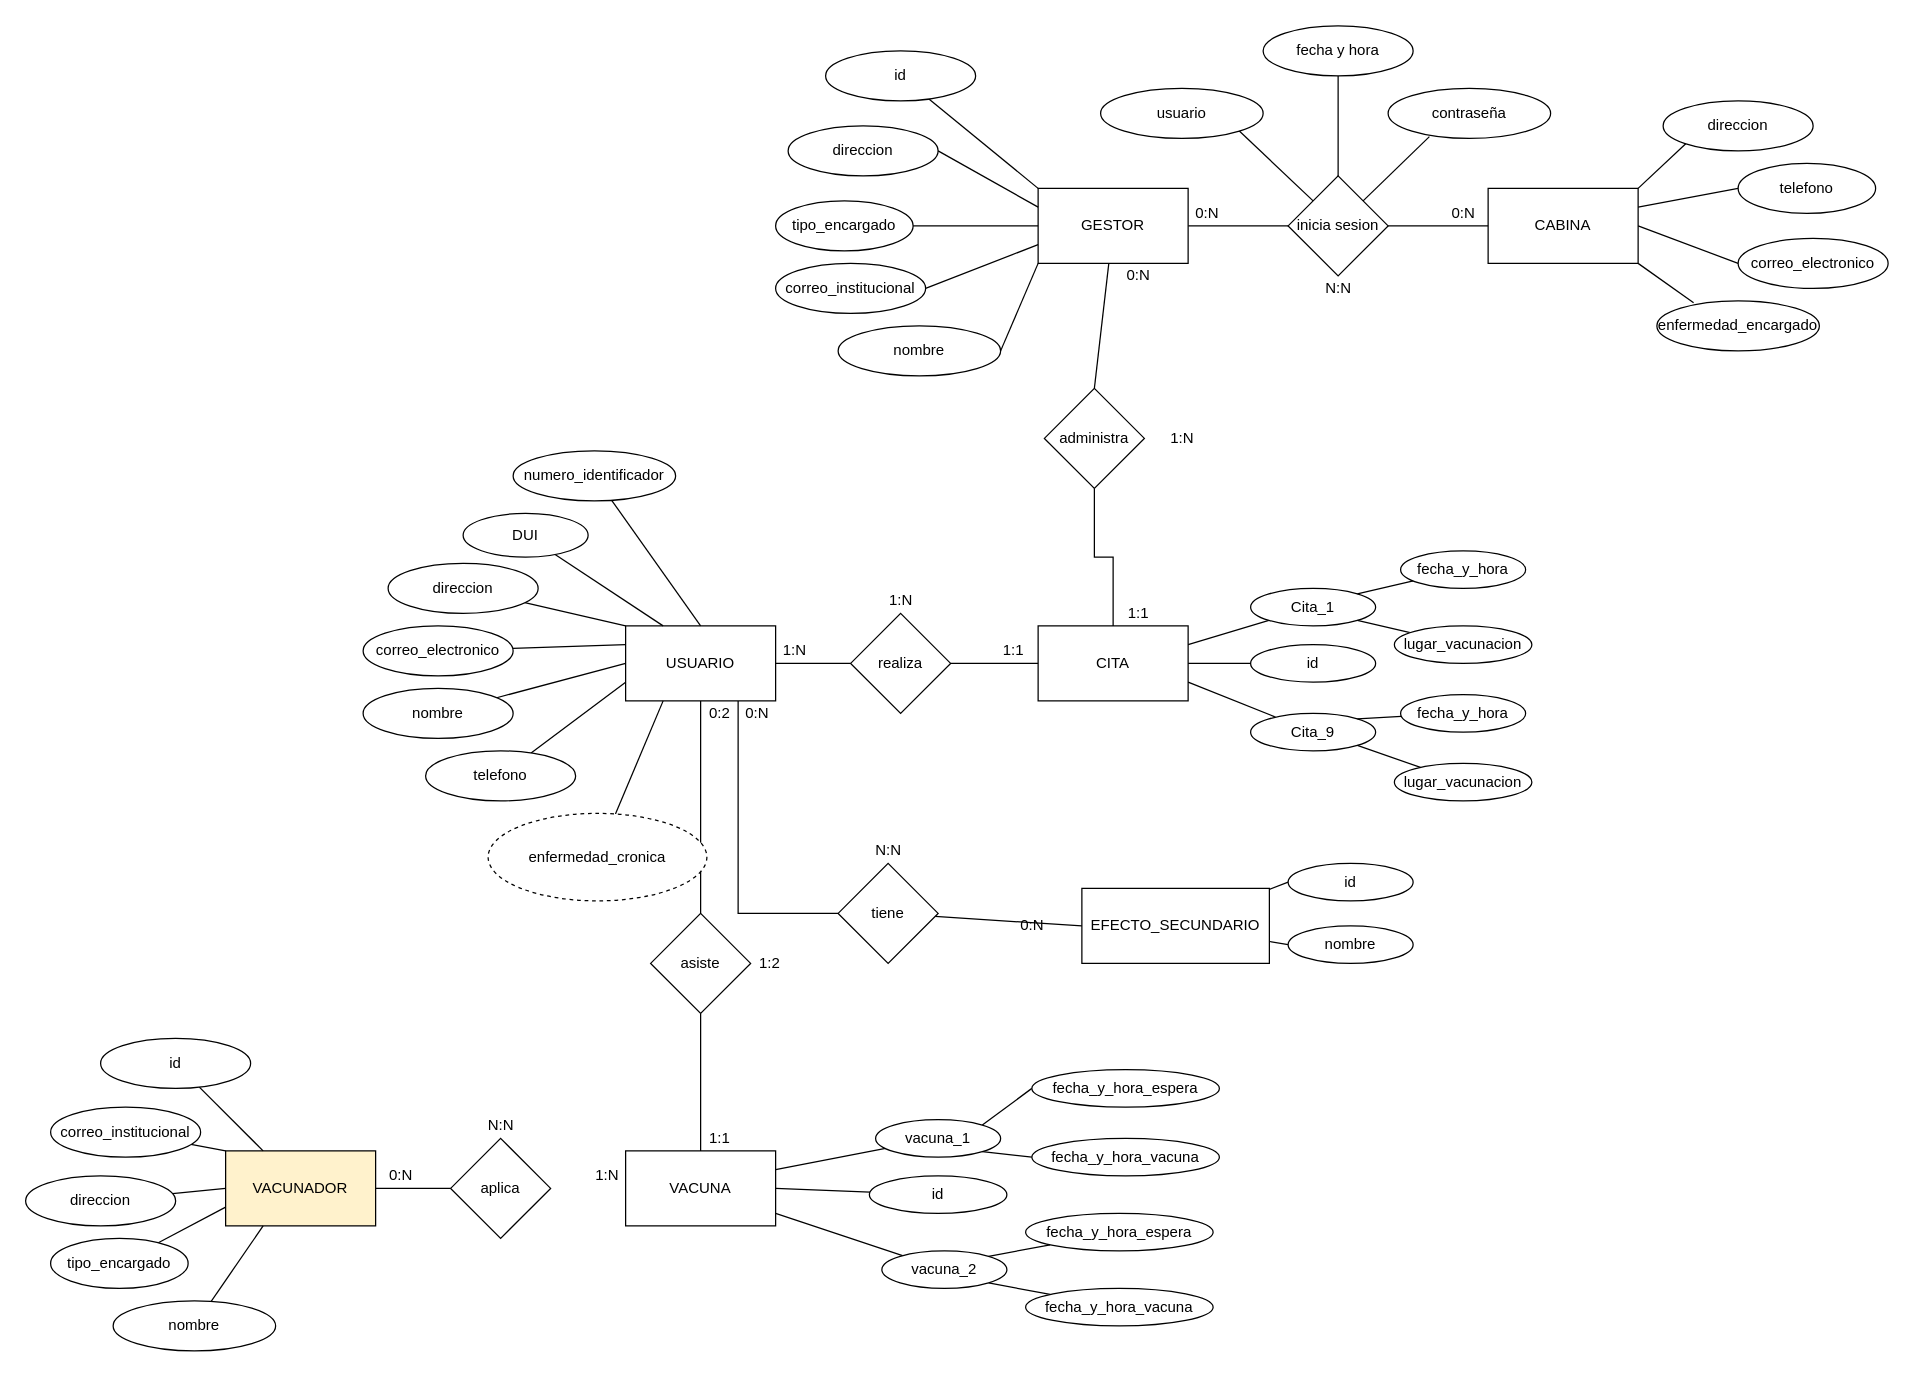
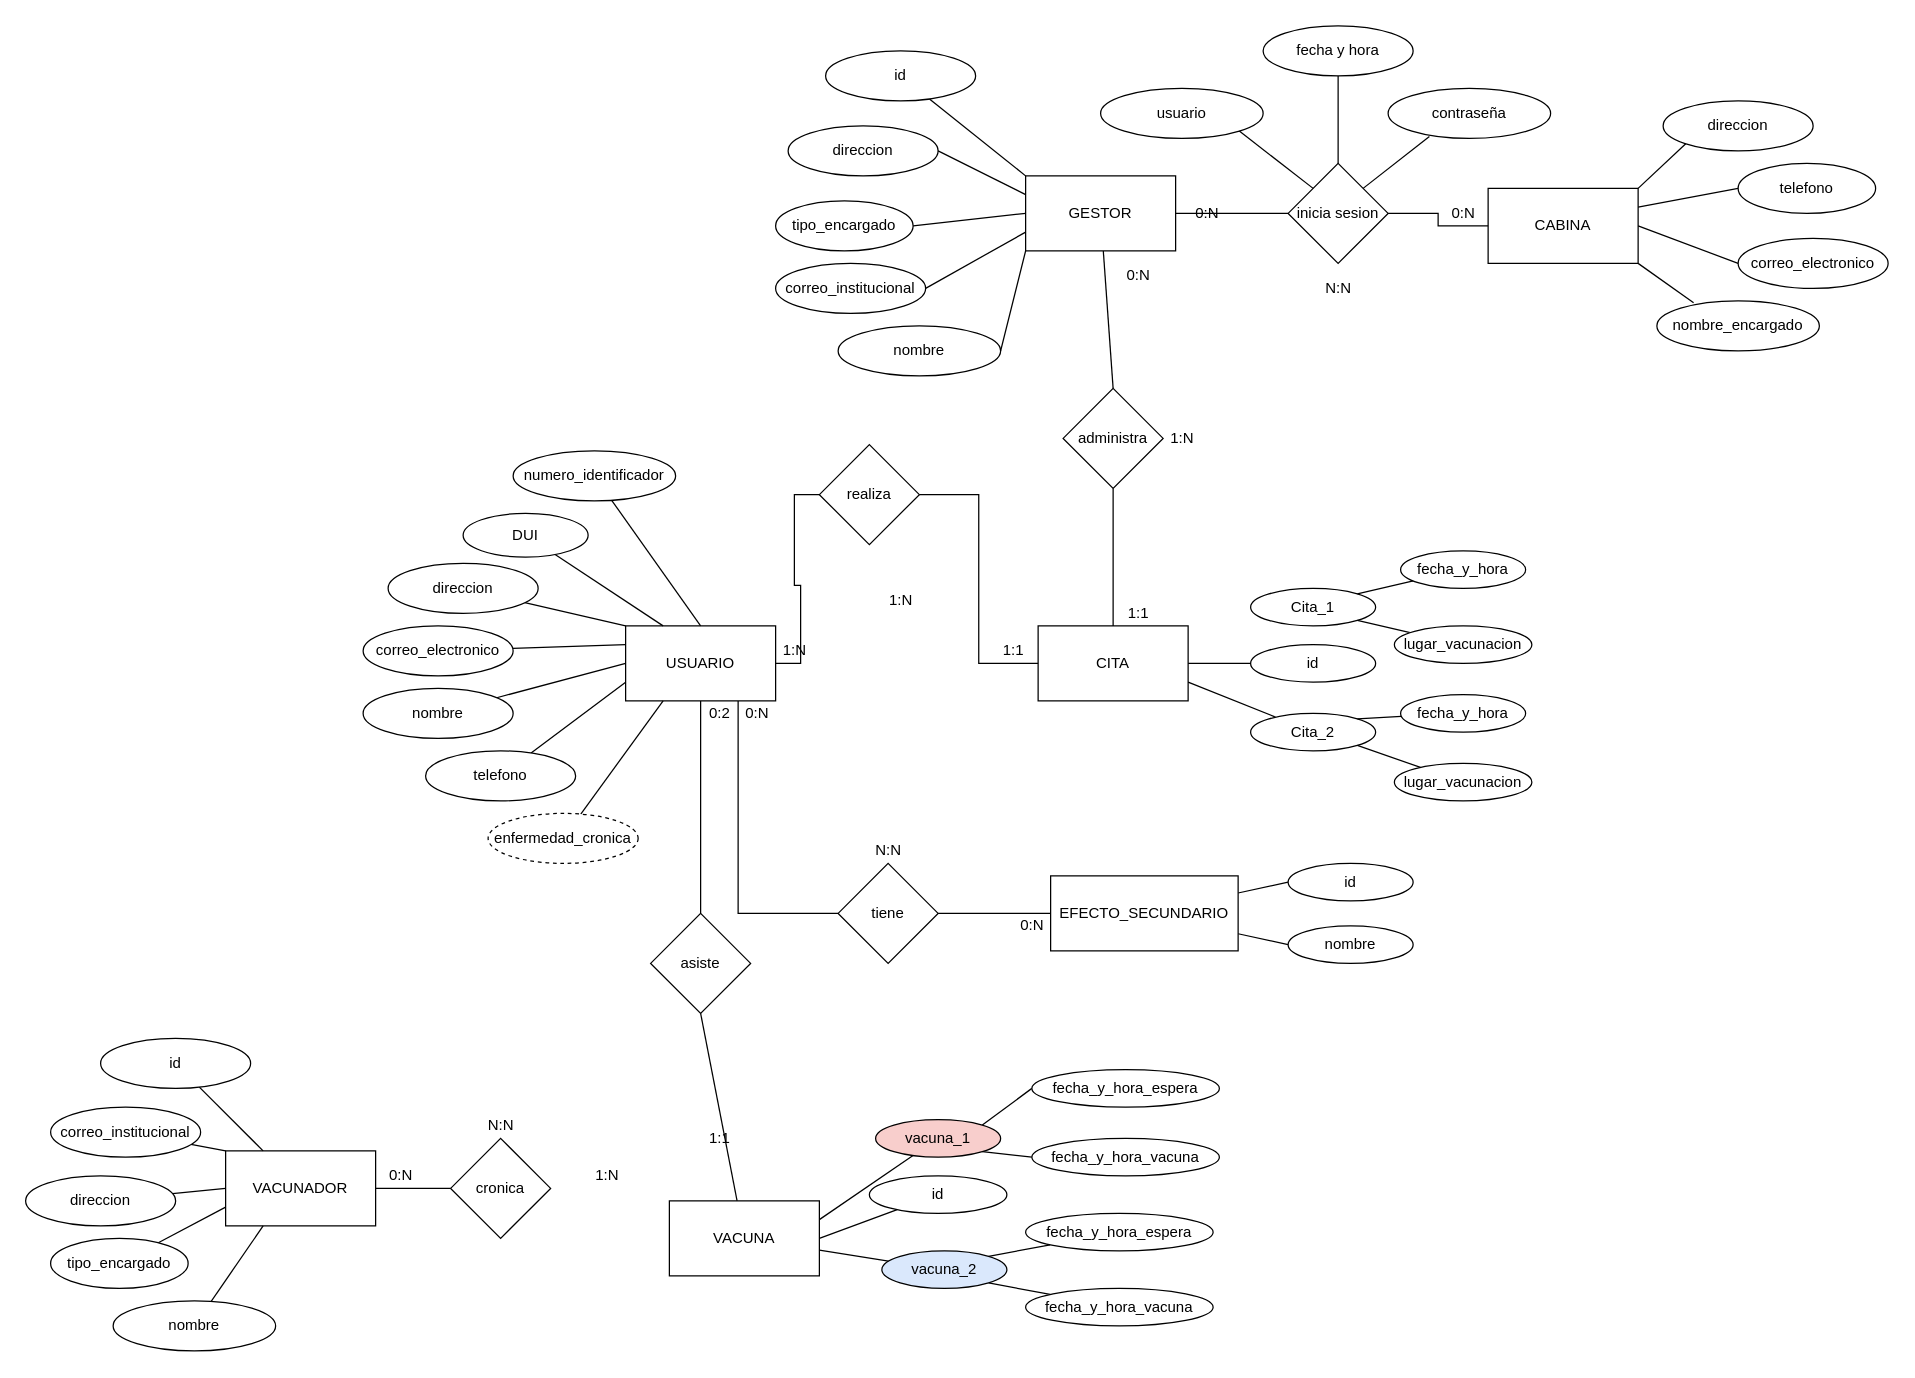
- <mxCell id="5" value="GESTOR" style="rounded=0;whiteSpace=wrap;html=1;" parent="1" vertex="1"><mxGeometry x="830" y="150" width="120" height="60" as="geometry" /></mxCell>
+ <mxCell id="5" value="GESTOR" style="rounded=0;whiteSpace=wrap;html=1;" parent="1" vertex="1"><mxGeometry x="820" y="140" width="120" height="60" as="geometry" /></mxCell>
- <mxCell id="12" value="inicia sesion" style="rhombus;whiteSpace=wrap;html=1;" parent="1" vertex="1"><mxGeometry x="1030" y="140" width="80" height="80" as="geometry" /></mxCell>
+ <mxCell id="12" value="inicia sesion" style="rhombus;whiteSpace=wrap;html=1;" parent="1" vertex="1"><mxGeometry x="1030" y="130" width="80" height="80" as="geometry" /></mxCell>
- <mxCell id="18" value="enfermedad_encargado" style="ellipse;whiteSpace=wrap;html=1;" parent="1" vertex="1"><mxGeometry x="1325" y="240" width="130" height="40" as="geometry" /></mxCell>
+ <mxCell id="18" value="nombre_encargado" style="ellipse;whiteSpace=wrap;html=1;" parent="1" vertex="1"><mxGeometry x="1325" y="240" width="130" height="40" as="geometry" /></mxCell>
- <mxCell id="34" value="administra" style="rhombus;whiteSpace=wrap;html=1;" parent="1" vertex="1"><mxGeometry x="835" y="310" width="80" height="80" as="geometry" /></mxCell>
+ <mxCell id="34" value="administra" style="rhombus;whiteSpace=wrap;html=1;" parent="1" vertex="1"><mxGeometry x="850" y="310" width="80" height="80" as="geometry" /></mxCell>
- <mxCell id="45" style="rounded=0;orthogonalLoop=1;jettySize=auto;html=1;entryX=1;entryY=0.25;entryDx=0;entryDy=0;endArrow=none;endFill=0;" parent="1" source="46" target="10" edge="1"><mxGeometry relative="1" as="geometry" /></mxCell>
- <mxCell id="14" value="realiza" style="rhombus;whiteSpace=wrap;html=1;" parent="1" vertex="1"><mxGeometry x="680" y="490" width="80" height="80" as="geometry" /></mxCell>
+ <mxCell id="14" value="realiza" style="rhombus;whiteSpace=wrap;html=1;" parent="1" vertex="1"><mxGeometry x="655" y="355" width="80" height="80" as="geometry" /></mxCell>
- <mxCell id="52" value="Cita_9" style="ellipse;whiteSpace=wrap;html=1;" parent="1" vertex="1"><mxGeometry x="1000" y="570" width="100" height="30" as="geometry" /></mxCell>
+ <mxCell id="52" value="Cita_2" style="ellipse;whiteSpace=wrap;html=1;" parent="1" vertex="1"><mxGeometry x="1000" y="570" width="100" height="30" as="geometry" /></mxCell>
- <mxCell id="82" value="enfermedad_cronica" style="ellipse;whiteSpace=wrap;html=1;dashed=1;" parent="1" vertex="1"><mxGeometry x="390" y="650" width="175" height="70" as="geometry" /></mxCell>
+ <mxCell id="82" value="enfermedad_cronica" style="ellipse;whiteSpace=wrap;html=1;dashed=1;" parent="1" vertex="1"><mxGeometry x="390" y="650" width="120" height="40" as="geometry" /></mxCell>
- <mxCell id="113" value="EFECTO_SECUNDARIO" style="rounded=0;whiteSpace=wrap;html=1;" vertex="1" parent="1"><mxGeometry x="865" y="710" width="150" height="60" as="geometry" /></mxCell>
+ <mxCell id="113" value="EFECTO_SECUNDARIO" style="rounded=0;whiteSpace=wrap;html=1;" vertex="1" parent="1"><mxGeometry x="840" y="700" width="150" height="60" as="geometry" /></mxCell>
- <mxCell id="98" value="1:2" style="text;html=1;align=center;verticalAlign=middle;resizable=0;points=[];autosize=1;strokeColor=none;" parent="1" vertex="1"><mxGeometry x="600" y="760" width="30" height="20" as="geometry" /></mxCell>
- <mxCell id="103" value="vacuna_1" style="ellipse;whiteSpace=wrap;html=1;" parent="1" vertex="1"><mxGeometry x="700" y="895" width="100" height="30" as="geometry" /></mxCell>
+ <mxCell id="103" value="vacuna_1" style="ellipse;whiteSpace=wrap;html=1;fillColor=#f8cecc;" parent="1" vertex="1"><mxGeometry x="700" y="895" width="100" height="30" as="geometry" /></mxCell>
- <mxCell id="43" value="VACUNADOR" style="rounded=0;whiteSpace=wrap;html=1;fillColor=#fff2cc;" parent="1" vertex="1"><mxGeometry x="180" y="920" width="120" height="60" as="geometry" /></mxCell>
+ <mxCell id="43" value="VACUNADOR" style="rounded=0;whiteSpace=wrap;html=1;" parent="1" vertex="1"><mxGeometry x="180" y="920" width="120" height="60" as="geometry" /></mxCell>
- <mxCell id="44" value="aplica" style="rhombus;whiteSpace=wrap;html=1;" parent="1" vertex="1"><mxGeometry x="360" y="910" width="80" height="80" as="geometry" /></mxCell>
+ <mxCell id="44" value="cronica" style="rhombus;whiteSpace=wrap;html=1;" parent="1" vertex="1"><mxGeometry x="360" y="910" width="80" height="80" as="geometry" /></mxCell>
- <mxCell id="9" value="VACUNA" style="rounded=0;whiteSpace=wrap;html=1;" parent="1" vertex="1"><mxGeometry x="500" y="920" width="120" height="60" as="geometry" /></mxCell>
+ <mxCell id="9" value="VACUNA" style="rounded=0;whiteSpace=wrap;html=1;" parent="1" vertex="1"><mxGeometry x="535" y="960" width="120" height="60" as="geometry" /></mxCell>
- <mxCell id="105" value="vacuna_2" style="ellipse;whiteSpace=wrap;html=1;" parent="1" vertex="1"><mxGeometry x="705" y="1000" width="100" height="30" as="geometry" /></mxCell>
+ <mxCell id="105" value="vacuna_2" style="ellipse;whiteSpace=wrap;html=1;fillColor=#dae8fc;" parent="1" vertex="1"><mxGeometry x="705" y="1000" width="100" height="30" as="geometry" /></mxCell>
